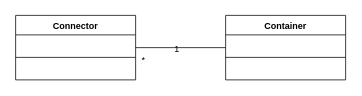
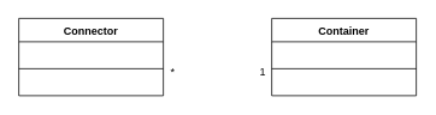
- <mxCell id="10" value="" style="endArrow=none;html=1;edgeStyle=orthogonalEdgeStyle;" edge="1" parent="1" source="2" target="6"><mxGeometry relative="1" as="geometry"><mxPoint x="150" y="20" as="sourcePoint" /><mxPoint x="310" y="20" as="targetPoint" /></mxGeometry></mxCell>
- <mxCell id="11" value="" style="resizable=0;html=1;align=left;verticalAlign=bottom;labelBackgroundColor=#ffffff;fontSize=10;direction=south;" connectable="0" vertex="1" parent="10"><mxGeometry x="-1" relative="1" as="geometry" /></mxCell>
- <mxCell id="12" value="" style="resizable=0;html=1;align=right;verticalAlign=bottom;labelBackgroundColor=#ffffff;fontSize=10;" connectable="0" vertex="1" parent="10"><mxGeometry x="1" relative="1" as="geometry" /></mxCell>
- <mxCell id="14" value="1" style="text;html=1;align=center;verticalAlign=middle;resizable=0;points=[];autosize=1;" vertex="1" parent="1"><mxGeometry x="225" y="55" width="20" height="20" as="geometry" /></mxCell>
+ <mxCell id="14" value="1" style="text;html=1;align=center;verticalAlign=middle;resizable=0;points=[];autosize=1;" vertex="1" parent="1"><mxGeometry x="280" y="70" width="20" height="20" as="geometry" /></mxCell>
